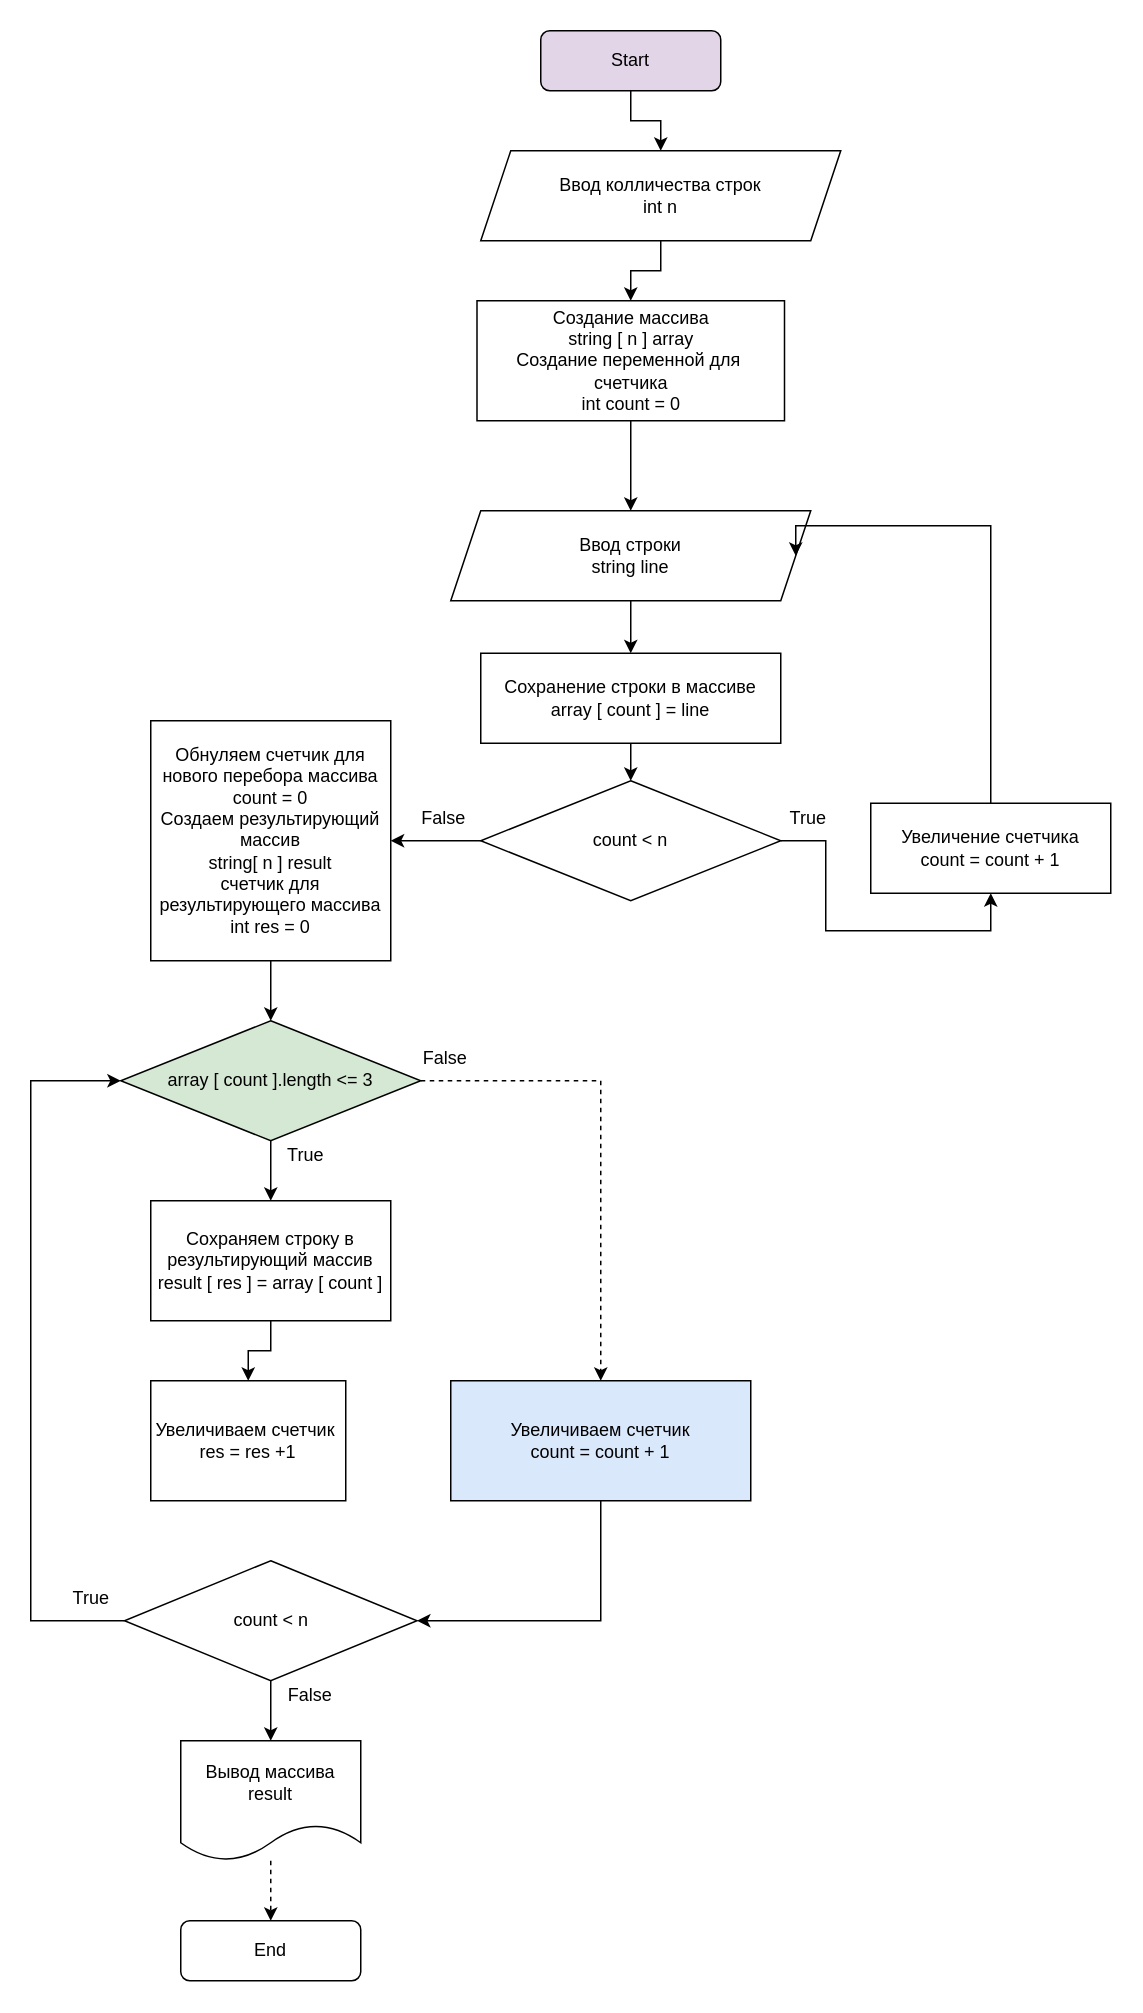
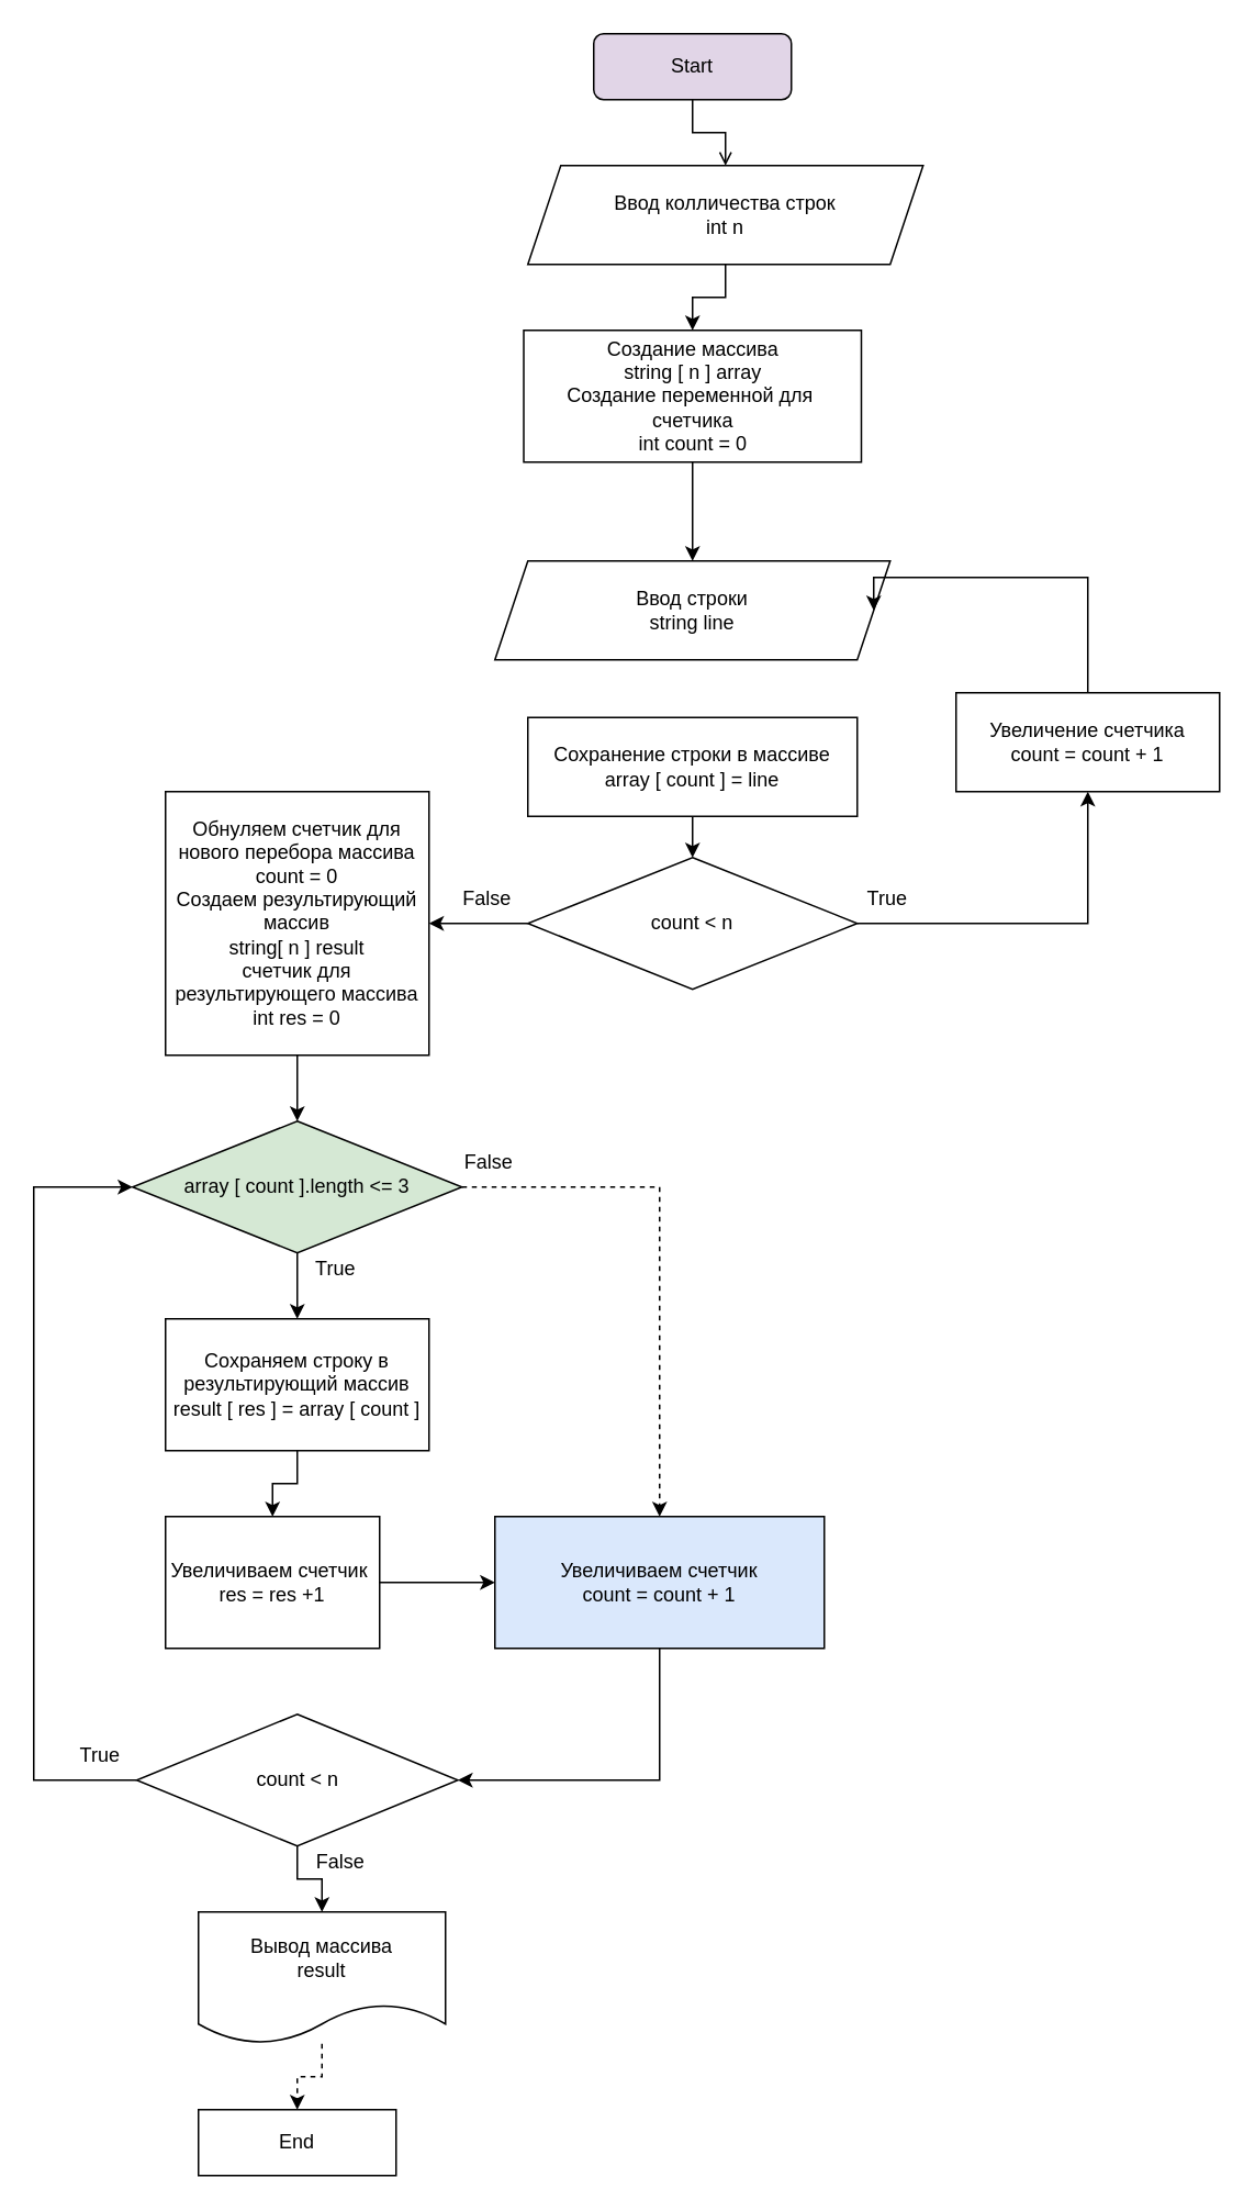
- <mxCell id="2" value="" style="edgeStyle=orthogonalEdgeStyle;rounded=0;orthogonalLoop=1;jettySize=auto;html=1;" edge="1" parent="1" source="3" target="5"><mxGeometry relative="1" as="geometry" /></mxCell>
+ <mxCell id="2" value="" style="edgeStyle=orthogonalEdgeStyle;rounded=0;orthogonalLoop=1;jettySize=auto;html=1;endArrow=open;" edge="1" parent="1" source="3" target="5"><mxGeometry relative="1" as="geometry" /></mxCell>
- <mxCell id="11" value="" style="edgeStyle=orthogonalEdgeStyle;rounded=0;orthogonalLoop=1;jettySize=auto;html=1;" edge="1" parent="1" source="12" target="14"><mxGeometry relative="1" as="geometry" /></mxCell>
- <mxCell id="16" value="Увеличение счетчика&lt;br&gt;count = count + 1" style="rounded=0;whiteSpace=wrap;html=1;" vertex="1" parent="1"><mxGeometry x="580" y="535" width="160" height="60" as="geometry" /></mxCell>
+ <mxCell id="16" value="Увеличение счетчика&lt;br&gt;count = count + 1" style="rounded=0;whiteSpace=wrap;html=1;" vertex="1" parent="1"><mxGeometry x="580" y="420" width="160" height="60" as="geometry" /></mxCell>
+ <mxCell id="27" value="" style="edgeStyle=orthogonalEdgeStyle;rounded=0;orthogonalLoop=1;jettySize=auto;html=1;" edge="1" parent="1" source="28" target="30"><mxGeometry relative="1" as="geometry" /></mxCell>
- <mxCell id="37" value="Вывод массива&lt;br&gt;result" style="shape=document;whiteSpace=wrap;html=1;boundedLbl=1;" vertex="1" parent="1"><mxGeometry x="120" y="1160" width="120" height="80" as="geometry" /></mxCell>
+ <mxCell id="37" value="Вывод массива&lt;br&gt;result" style="shape=document;whiteSpace=wrap;html=1;boundedLbl=1;" vertex="1" parent="1"><mxGeometry x="120" y="1160" width="150" height="80" as="geometry" /></mxCell>
- <mxCell id="38" value="End" style="rounded=1;whiteSpace=wrap;html=1;" vertex="1" parent="1"><mxGeometry x="120" y="1280" width="120" height="40" as="geometry" /></mxCell>
+ <mxCell id="38" value="End" style="whiteSpace=wrap;html=1;rounded=0;" vertex="1" parent="1"><mxGeometry x="120" y="1280" width="120" height="40" as="geometry" /></mxCell>
